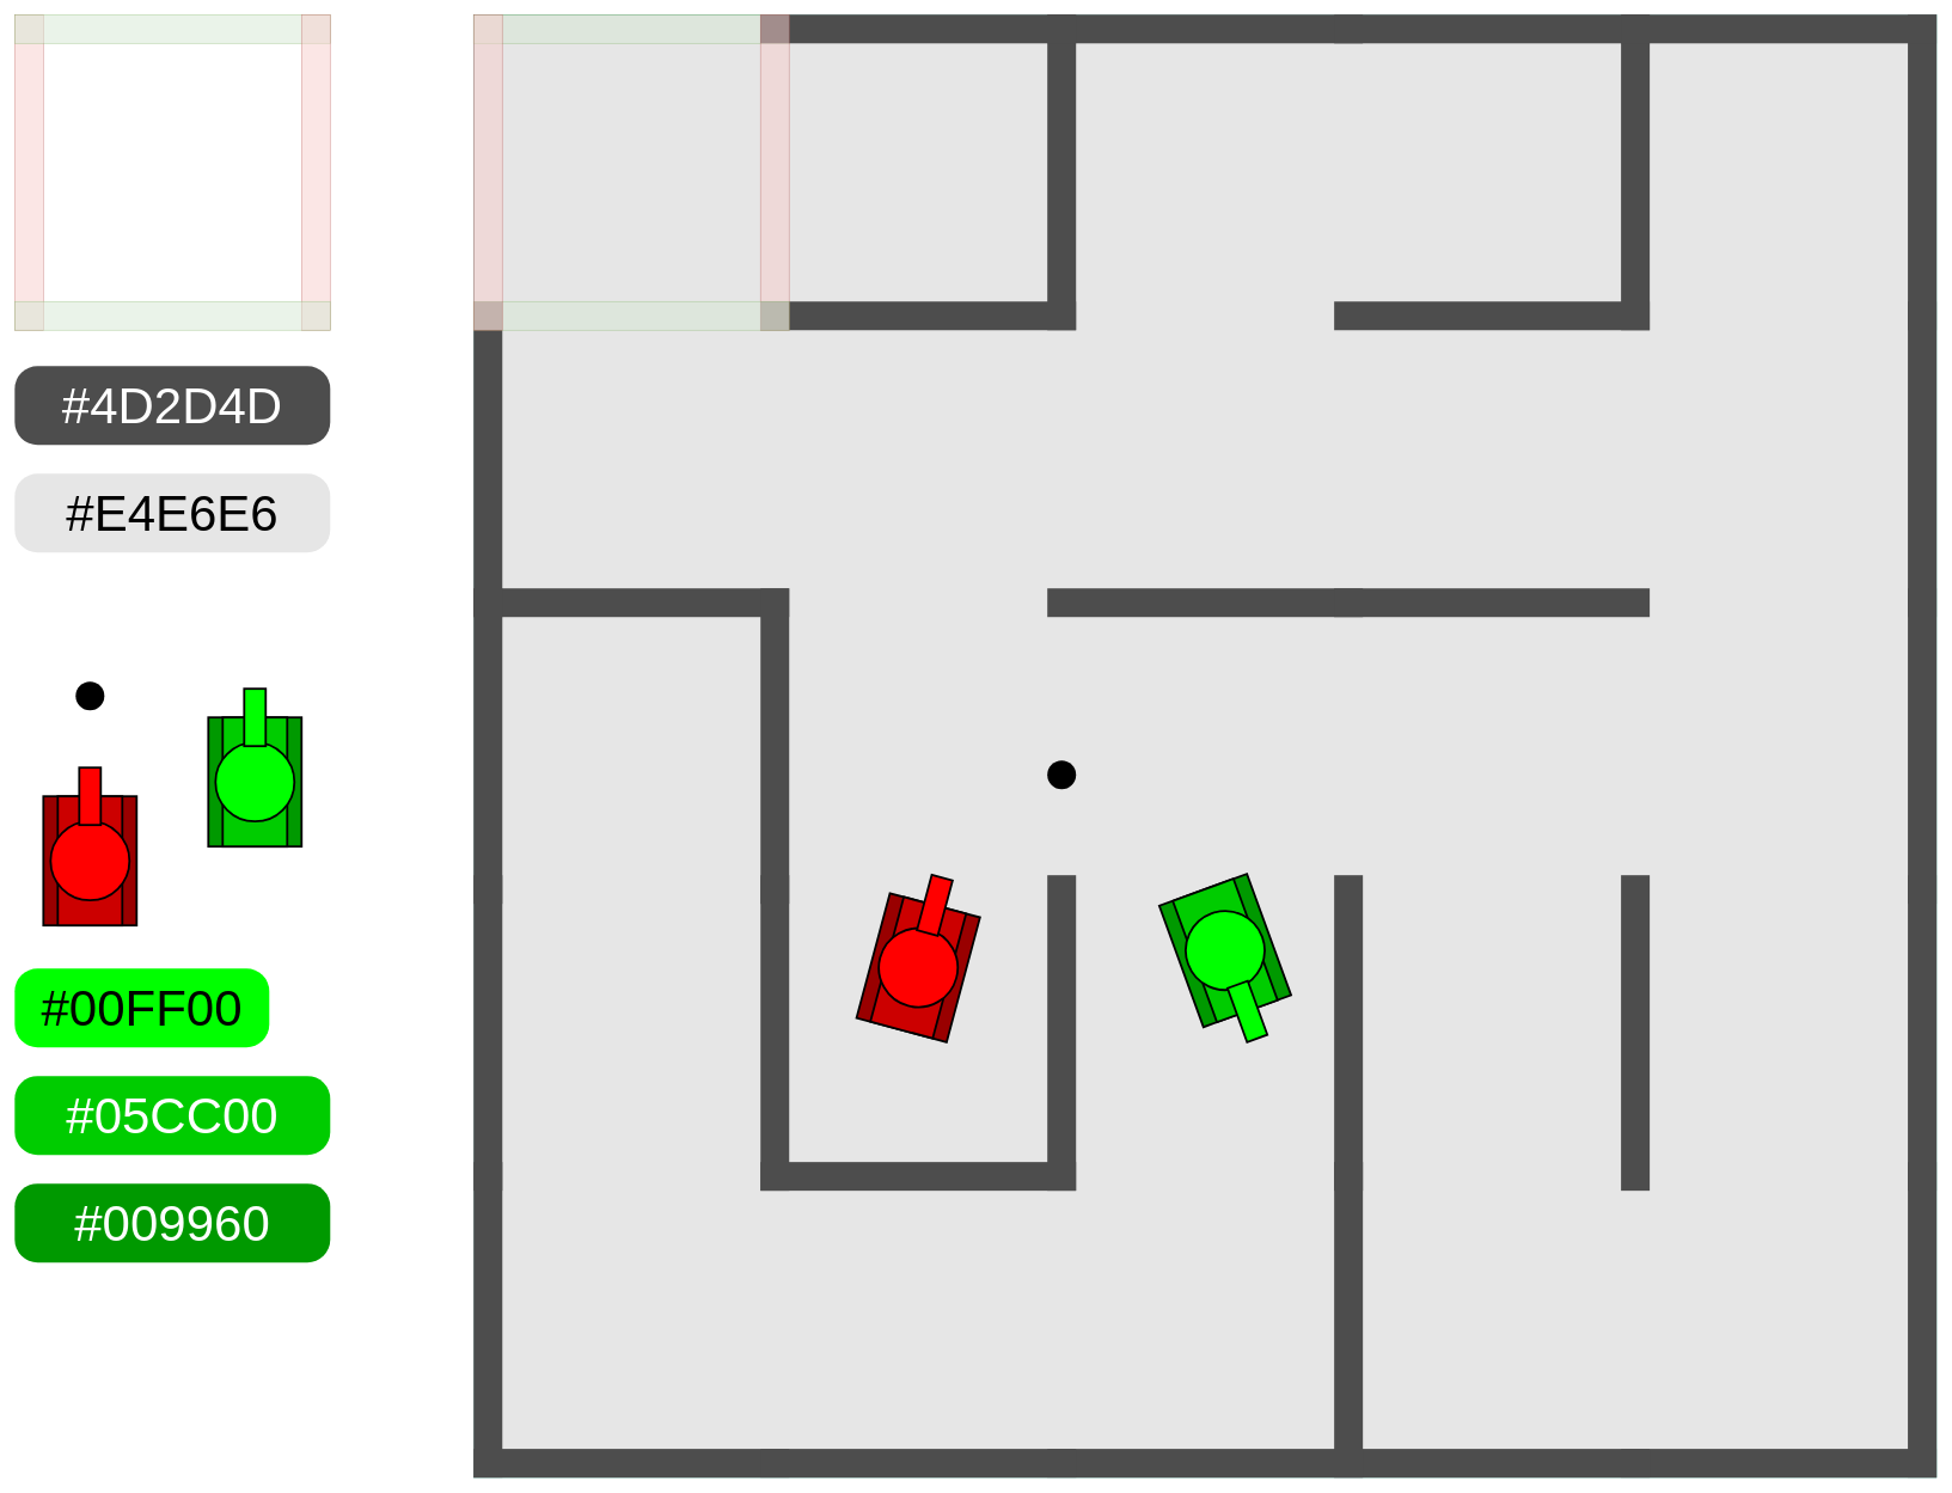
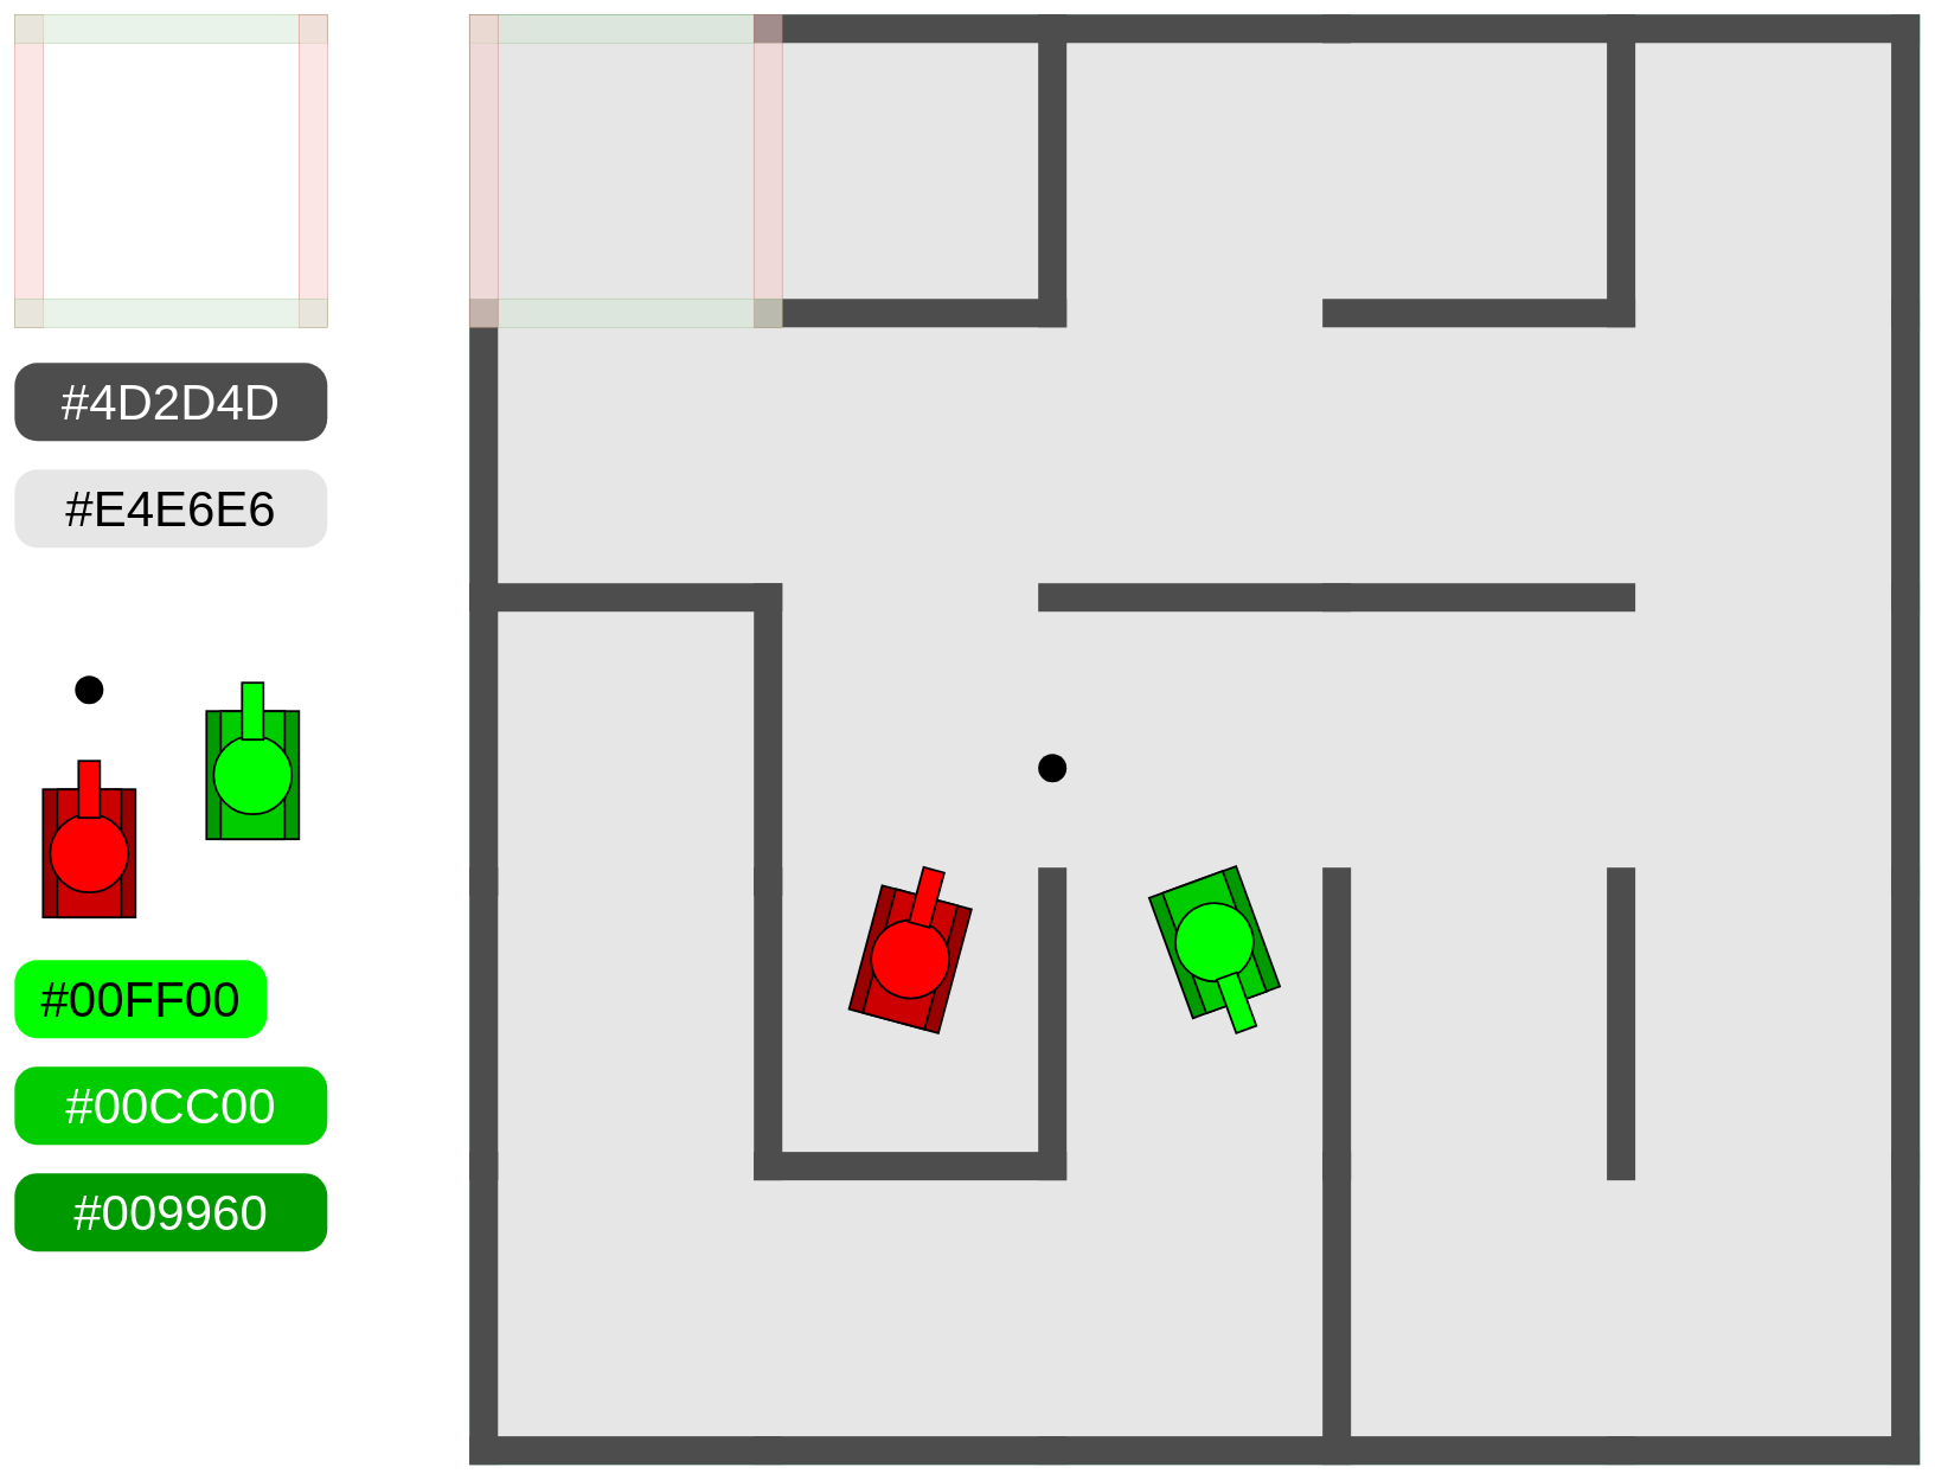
- <mxCell id="53" value="&lt;font style=&quot;font-size: 70px&quot;&gt;#05CC00&lt;/font&gt;" style="text;html=1;strokeColor=none;fillColor=#00CC00;align=center;verticalAlign=middle;whiteSpace=wrap;rounded=1;fontColor=#FFFFFF;arcSize=29;" vertex="1" parent="1"><mxGeometry x="20" y="1500" width="440" height="110" as="geometry" /></mxCell>
+ <mxCell id="53" value="&lt;font style=&quot;font-size: 70px&quot;&gt;#00CC00&lt;/font&gt;" style="text;html=1;strokeColor=none;fillColor=#00CC00;align=center;verticalAlign=middle;whiteSpace=wrap;rounded=1;fontColor=#FFFFFF;arcSize=29;" vertex="1" parent="1"><mxGeometry x="20" y="1500" width="440" height="110" as="geometry" /></mxCell>
